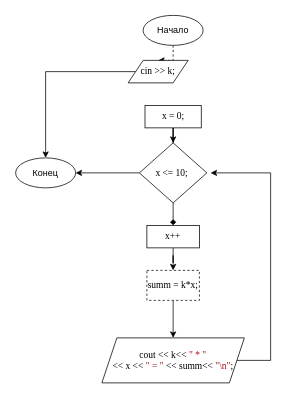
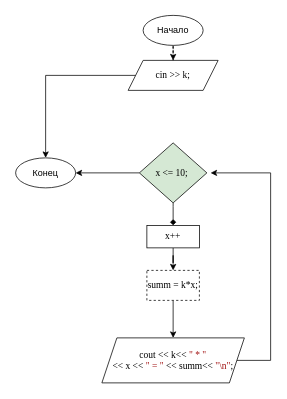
- <mxCell id="5" value="&lt;span style=&quot;font-size: 9.5pt ; line-height: 107% ; font-family: &amp;#34;consolas&amp;#34;&quot;&gt;cin &amp;gt;&amp;gt;&amp;nbsp;&lt;span style=&quot;font-size: 9.5pt ; line-height: 107% ; font-family: &amp;#34;consolas&amp;#34;&quot;&gt;k&lt;/span&gt;;&lt;/span&gt;" style="shape=parallelogram;perimeter=parallelogramPerimeter;whiteSpace=wrap;html=1;fixedSize=1;" vertex="1" parent="1"><mxGeometry x="170" y="80" width="80" height="30" as="geometry" /></mxCell>
+ <mxCell id="5" value="&lt;span style=&quot;font-size: 9.5pt ; line-height: 107% ; font-family: &amp;#34;consolas&amp;#34;&quot;&gt;cin &amp;gt;&amp;gt;&amp;nbsp;&lt;span style=&quot;font-size: 9.5pt ; line-height: 107% ; font-family: &amp;#34;consolas&amp;#34;&quot;&gt;k&lt;/span&gt;;&lt;/span&gt;" style="shape=parallelogram;perimeter=parallelogramPerimeter;whiteSpace=wrap;html=1;fixedSize=1;" vertex="1" parent="1"><mxGeometry x="170" y="80" width="120" height="40" as="geometry" /></mxCell>
- <mxCell id="10" value="&lt;span lang=&quot;EN-US&quot; style=&quot;font-size: 9.5pt ; line-height: 107% ; font-family: &amp;#34;consolas&amp;#34;&quot;&gt;x = 0;&lt;/span&gt;" style="rounded=0;whiteSpace=wrap;html=1;" vertex="1" parent="1"><mxGeometry x="192.5" y="140" width="75" height="30" as="geometry" /></mxCell>
- <mxCell id="9" value="" style="edgeStyle=orthogonalEdgeStyle;rounded=0;orthogonalLoop=1;jettySize=auto;html=1;" edge="1" parent="1" source="10" target="8"><mxGeometry relative="1" as="geometry" /></mxCell>
- <mxCell id="8" value="&lt;span lang=&quot;EN-US&quot; style=&quot;font-size: 9.5pt ; line-height: 107% ; font-family: &amp;#34;consolas&amp;#34;&quot;&gt;x &amp;lt;= 10;&amp;nbsp;&lt;/span&gt;" style="rhombus;whiteSpace=wrap;html=1;" vertex="1" parent="1"><mxGeometry x="185" y="190" width="90" height="80" as="geometry" /></mxCell>
+ <mxCell id="8" value="&lt;span lang=&quot;EN-US&quot; style=&quot;font-size: 9.5pt ; line-height: 107% ; font-family: &amp;#34;consolas&amp;#34;&quot;&gt;x &amp;lt;= 10;&amp;nbsp;&lt;/span&gt;" style="rhombus;whiteSpace=wrap;html=1;fillColor=#d5e8d4;" vertex="1" parent="1"><mxGeometry x="185" y="190" width="90" height="80" as="geometry" /></mxCell>
